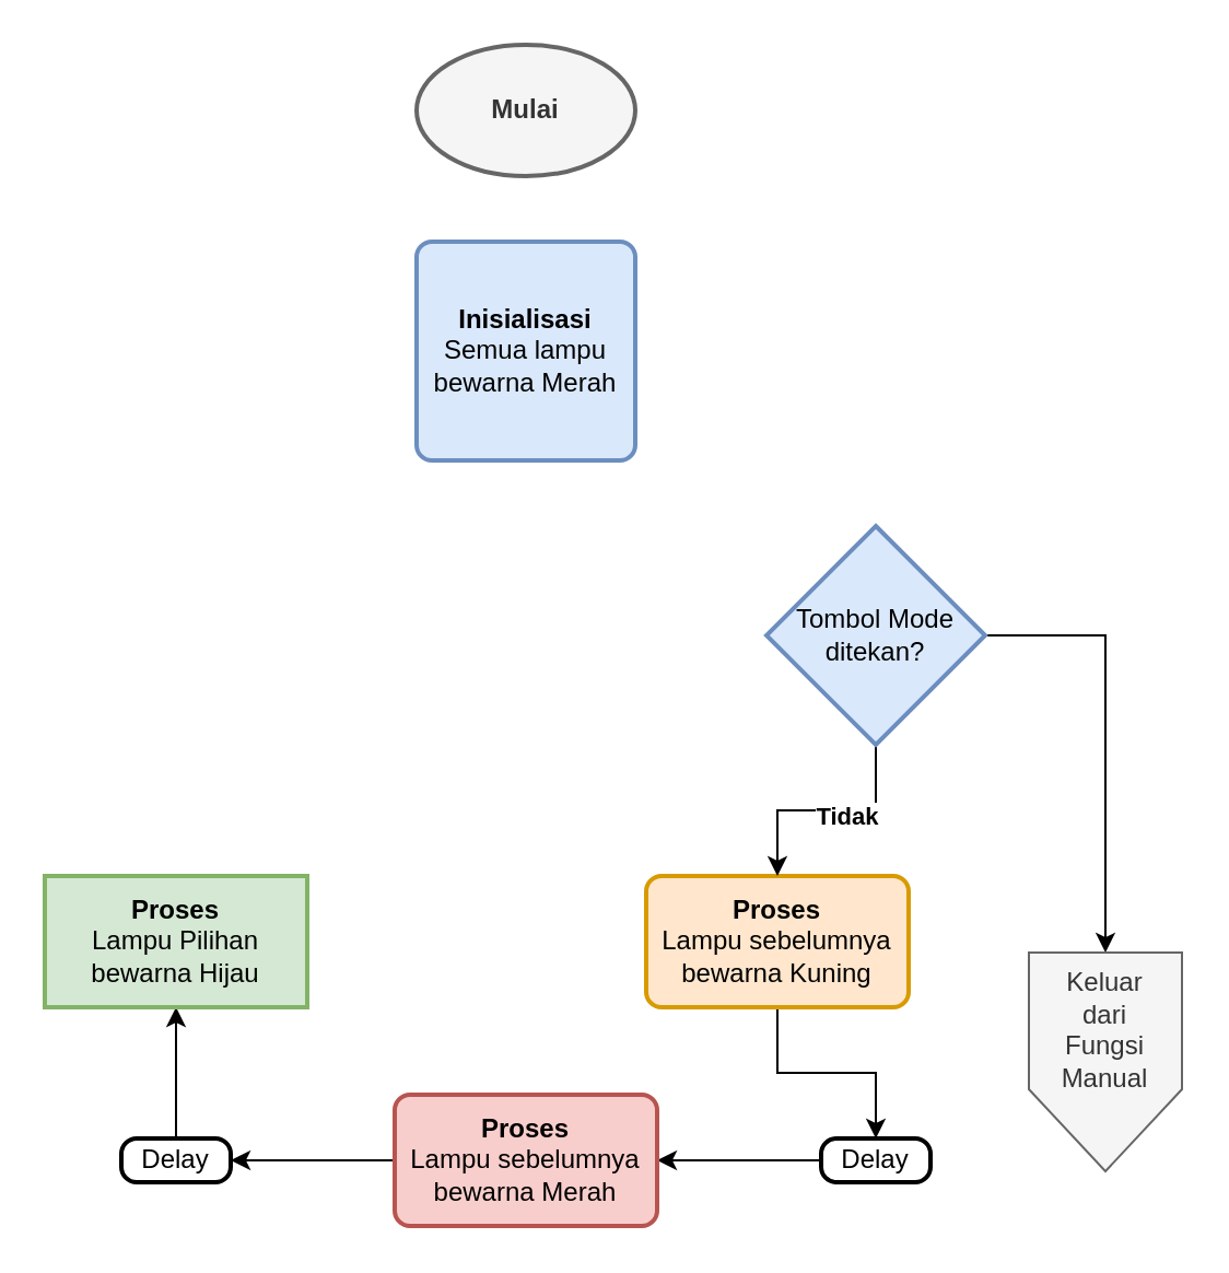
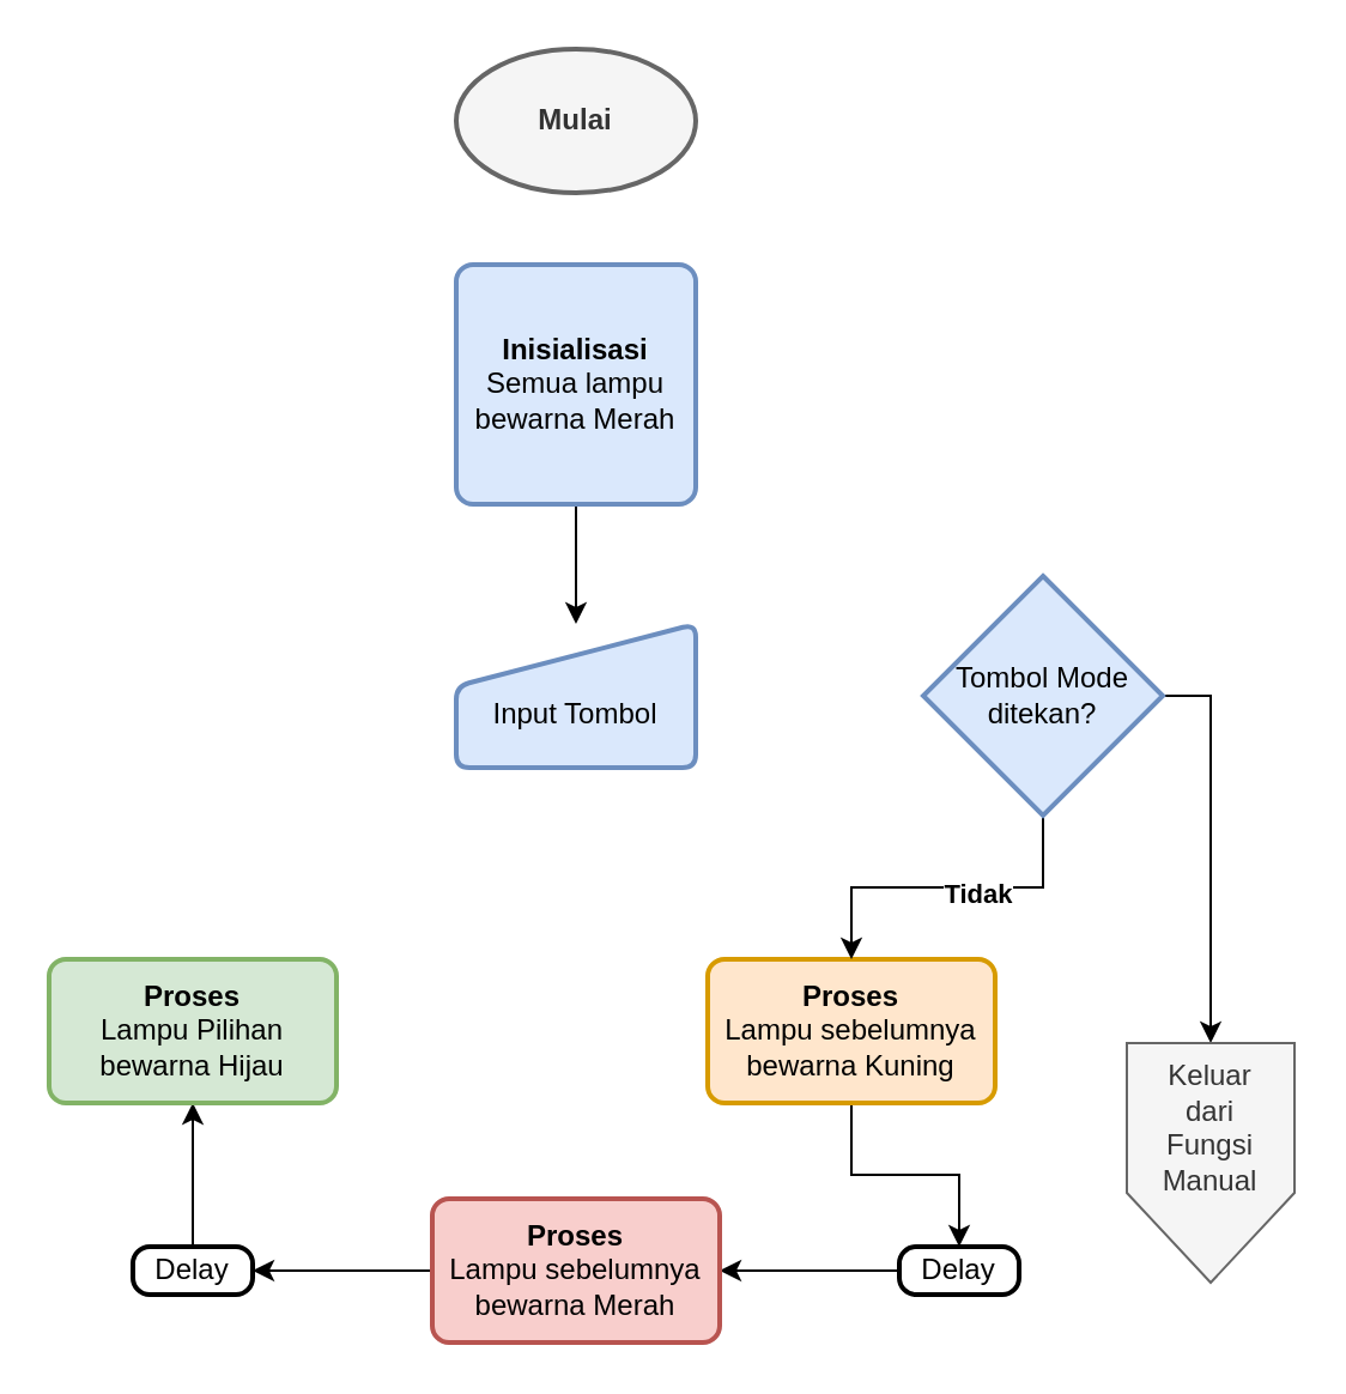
+ <mxCell id="3" style="edgeStyle=orthogonalEdgeStyle;rounded=0;orthogonalLoop=1;jettySize=auto;html=1;exitX=0.5;exitY=1;exitDx=0;exitDy=0;entryX=0.5;entryY=0;entryDx=0;entryDy=0;" parent="1" source="4" target="5" edge="1"><mxGeometry relative="1" as="geometry" /></mxCell>
+ <mxCell id="5" value="&lt;br&gt;Input Tombol" style="html=1;strokeWidth=2;shape=manualInput;whiteSpace=wrap;rounded=1;size=26;arcSize=11;fillColor=#dae8fc;strokeColor=#6c8ebf;" parent="1" vertex="1"><mxGeometry x="190" y="260" width="100" height="60" as="geometry" /></mxCell>
- <mxCell id="18" value="Tombol Mode ditekan?" style="strokeWidth=2;html=1;shape=mxgraph.flowchart.decision;whiteSpace=wrap;fillColor=#dae8fc;strokeColor=#6c8ebf;" vertex="1" parent="1"><mxGeometry x="350" y="240" width="100" height="100" as="geometry" /></mxCell>
+ <mxCell id="18" value="Tombol Mode ditekan?" style="strokeWidth=2;html=1;shape=mxgraph.flowchart.decision;whiteSpace=wrap;fillColor=#dae8fc;strokeColor=#6c8ebf;" vertex="1" parent="1"><mxGeometry x="385" y="240" width="100" height="100" as="geometry" /></mxCell>
- <mxCell id="14" value="&lt;b&gt;Proses&lt;/b&gt;&lt;br&gt;Lampu Pilihan bewarna Hijau" style="whiteSpace=wrap;html=1;absoluteArcSize=1;arcSize=14;strokeWidth=2;fillColor=#d5e8d4;strokeColor=#82b366;rounded=0;" parent="1" vertex="1"><mxGeometry x="20" y="400" width="120" height="60" as="geometry" /></mxCell>
+ <mxCell id="14" value="&lt;b&gt;Proses&lt;/b&gt;&lt;br&gt;Lampu Pilihan bewarna Hijau" style="rounded=1;whiteSpace=wrap;html=1;absoluteArcSize=1;arcSize=14;strokeWidth=2;fillColor=#d5e8d4;strokeColor=#82b366;" parent="1" vertex="1"><mxGeometry x="20" y="400" width="120" height="60" as="geometry" /></mxCell>
